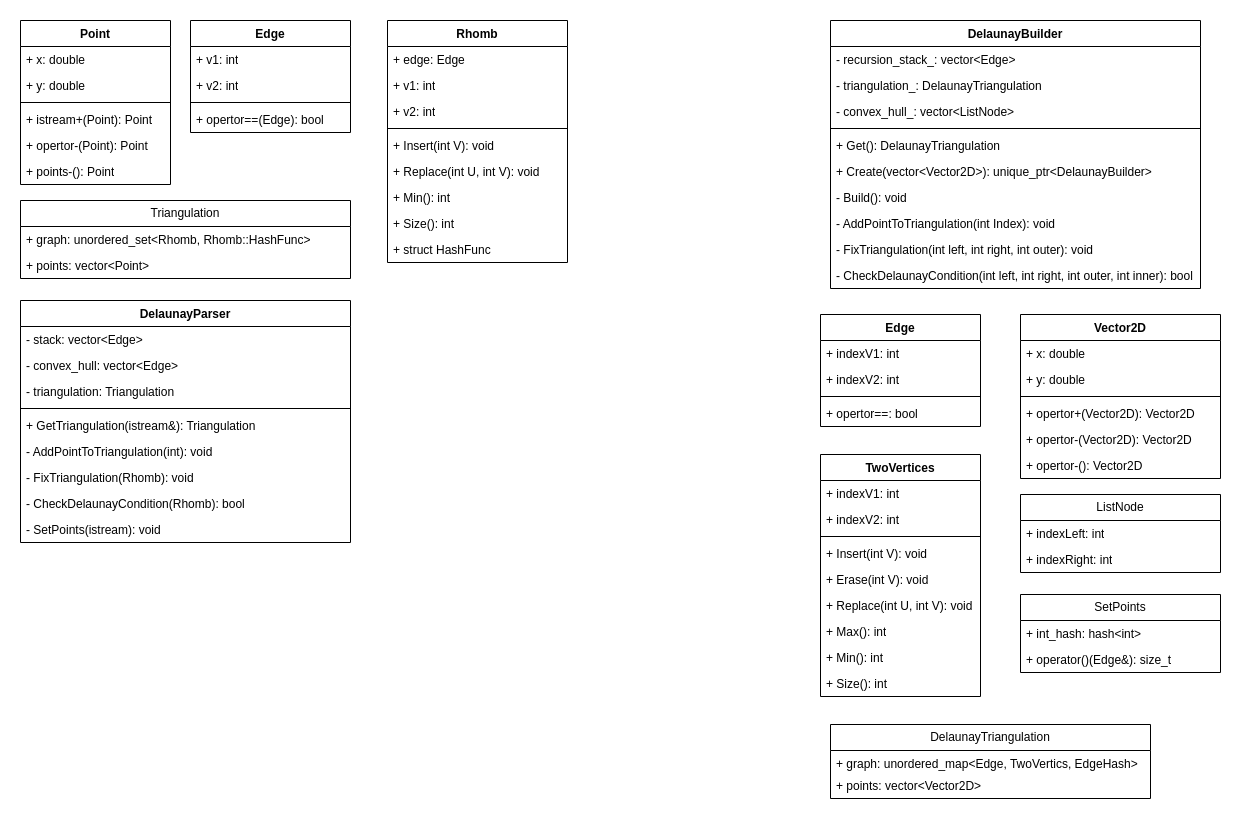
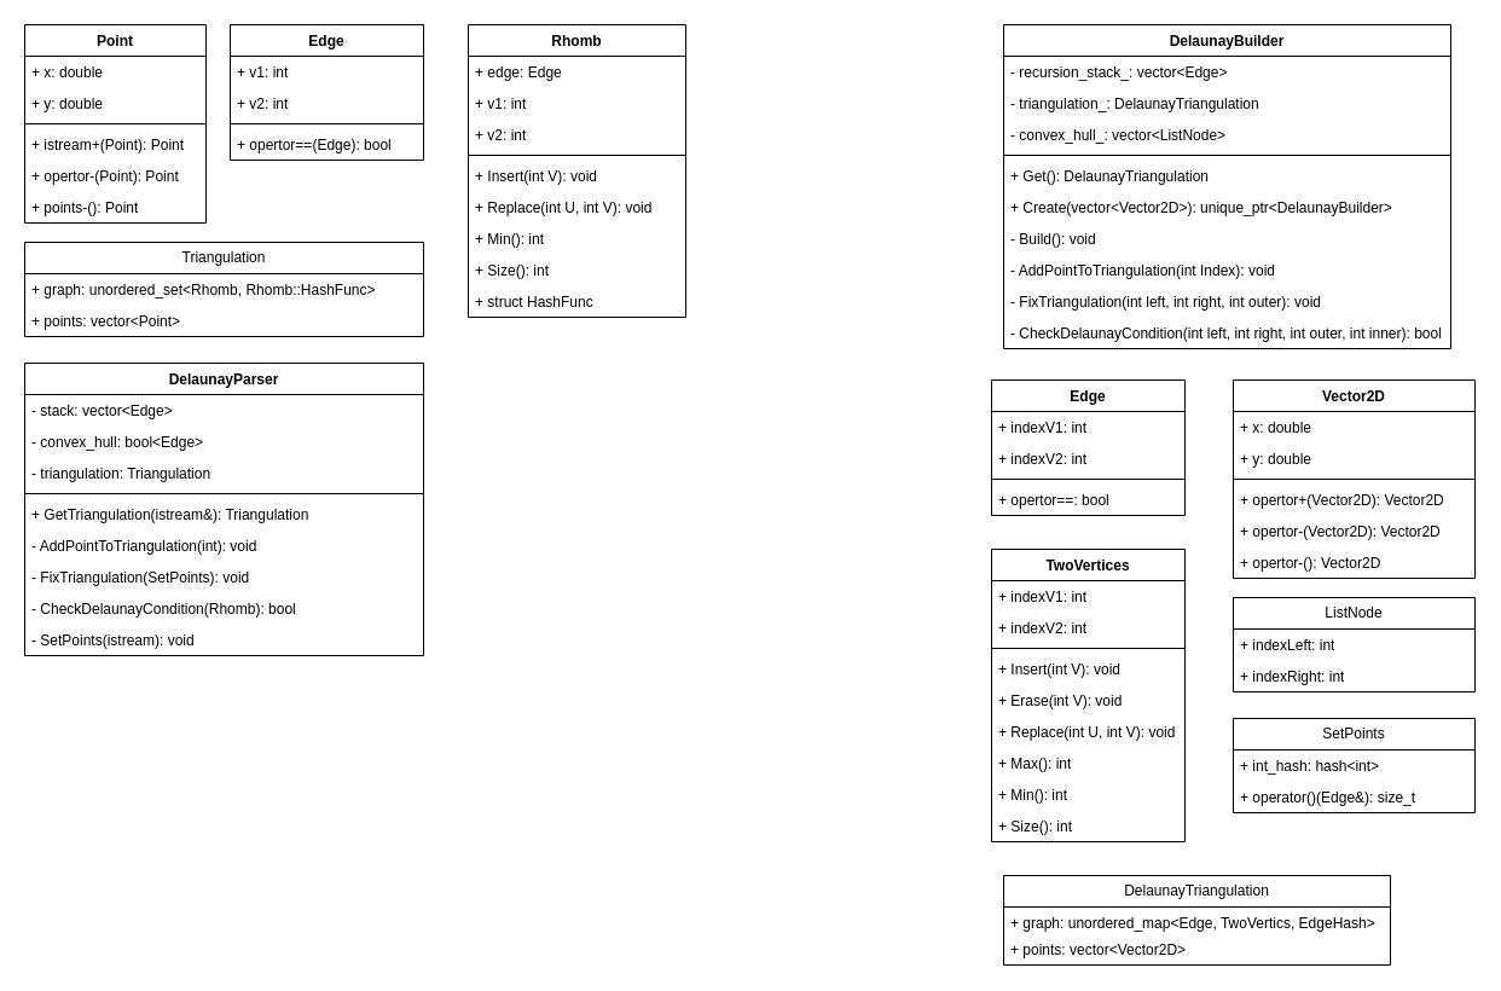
- <mxCell id="46" value="- convex_hull: vector&amp;lt;Edge&amp;gt;" style="text;strokeColor=none;fillColor=none;align=left;verticalAlign=top;spacingLeft=4;spacingRight=4;overflow=hidden;rotatable=0;points=[[0,0.5],[1,0.5]];portConstraint=eastwest;whiteSpace=wrap;html=1;" vertex="1" parent="44"><mxGeometry y="52" width="330" height="26" as="geometry" /></mxCell>
+ <mxCell id="46" value="- convex_hull: bool&amp;lt;Edge&amp;gt;" style="text;strokeColor=none;fillColor=none;align=left;verticalAlign=top;spacingLeft=4;spacingRight=4;overflow=hidden;rotatable=0;points=[[0,0.5],[1,0.5]];portConstraint=eastwest;whiteSpace=wrap;html=1;" vertex="1" parent="44"><mxGeometry y="52" width="330" height="26" as="geometry" /></mxCell>
- <mxCell id="51" value="- FixTriangulation(Rhomb): void" style="text;strokeColor=none;fillColor=none;align=left;verticalAlign=top;spacingLeft=4;spacingRight=4;overflow=hidden;rotatable=0;points=[[0,0.5],[1,0.5]];portConstraint=eastwest;whiteSpace=wrap;html=1;" vertex="1" parent="44"><mxGeometry y="164" width="330" height="26" as="geometry" /></mxCell>
+ <mxCell id="51" value="- FixTriangulation(SetPoints): void" style="text;strokeColor=none;fillColor=none;align=left;verticalAlign=top;spacingLeft=4;spacingRight=4;overflow=hidden;rotatable=0;points=[[0,0.5],[1,0.5]];portConstraint=eastwest;whiteSpace=wrap;html=1;" vertex="1" parent="44"><mxGeometry y="164" width="330" height="26" as="geometry" /></mxCell>
